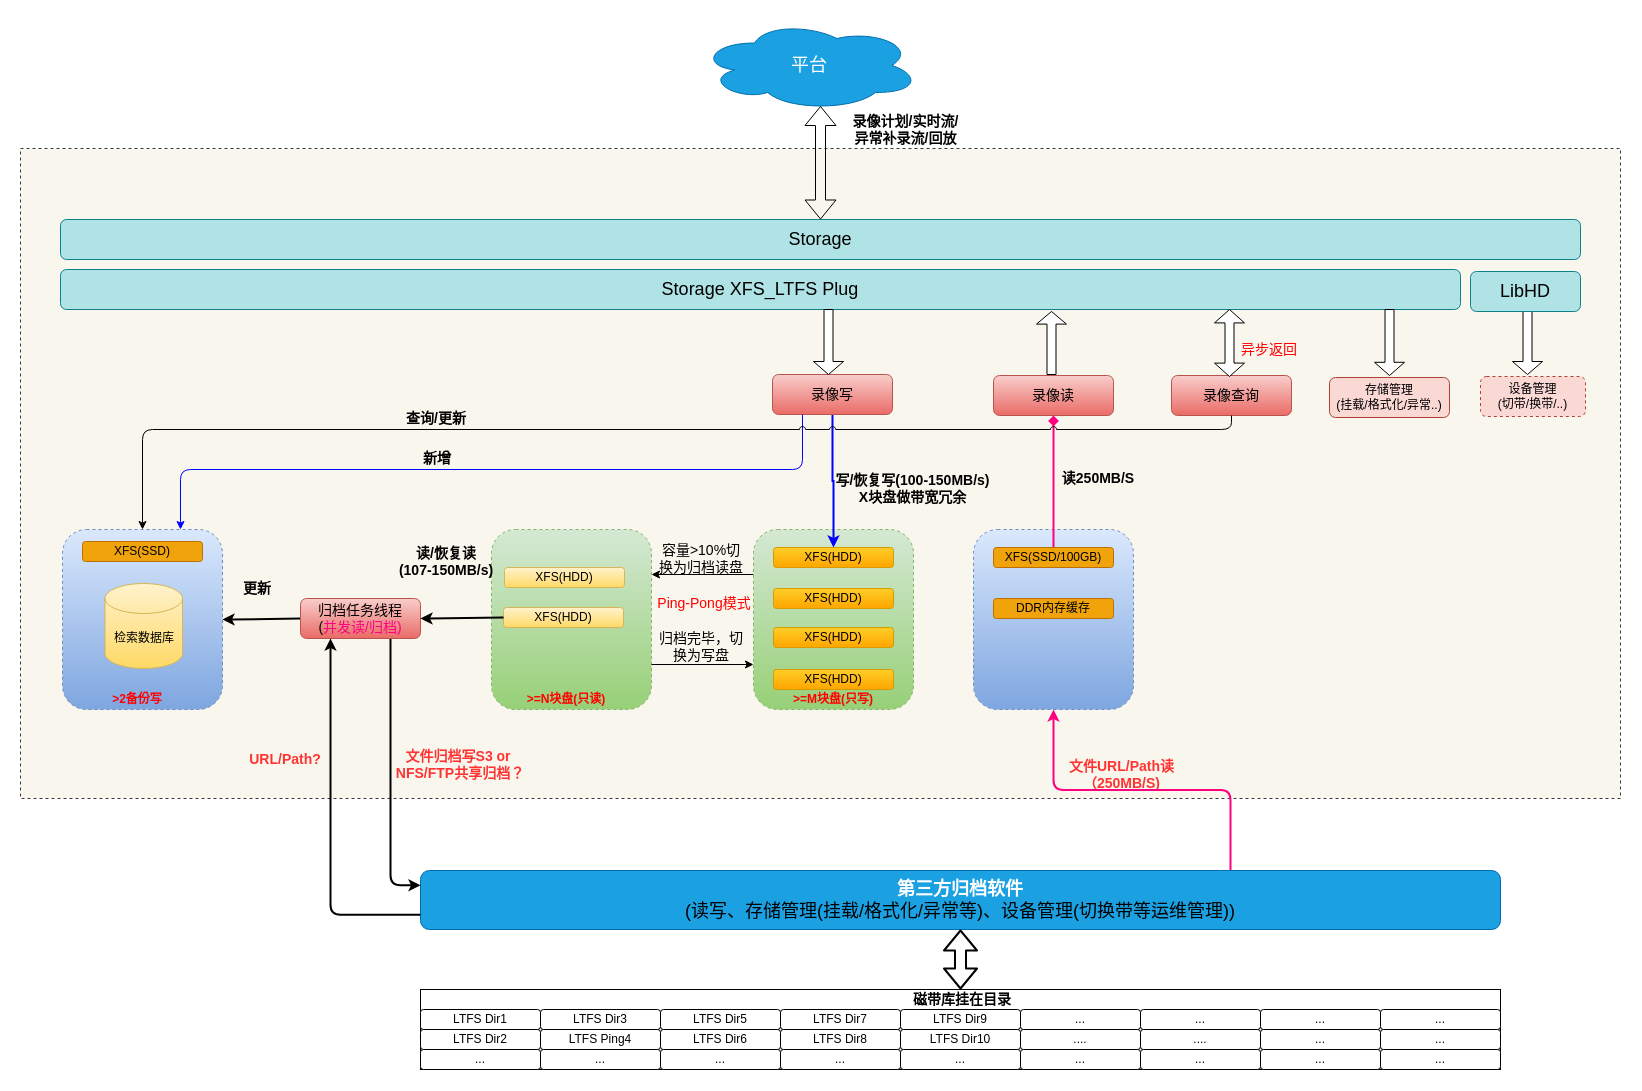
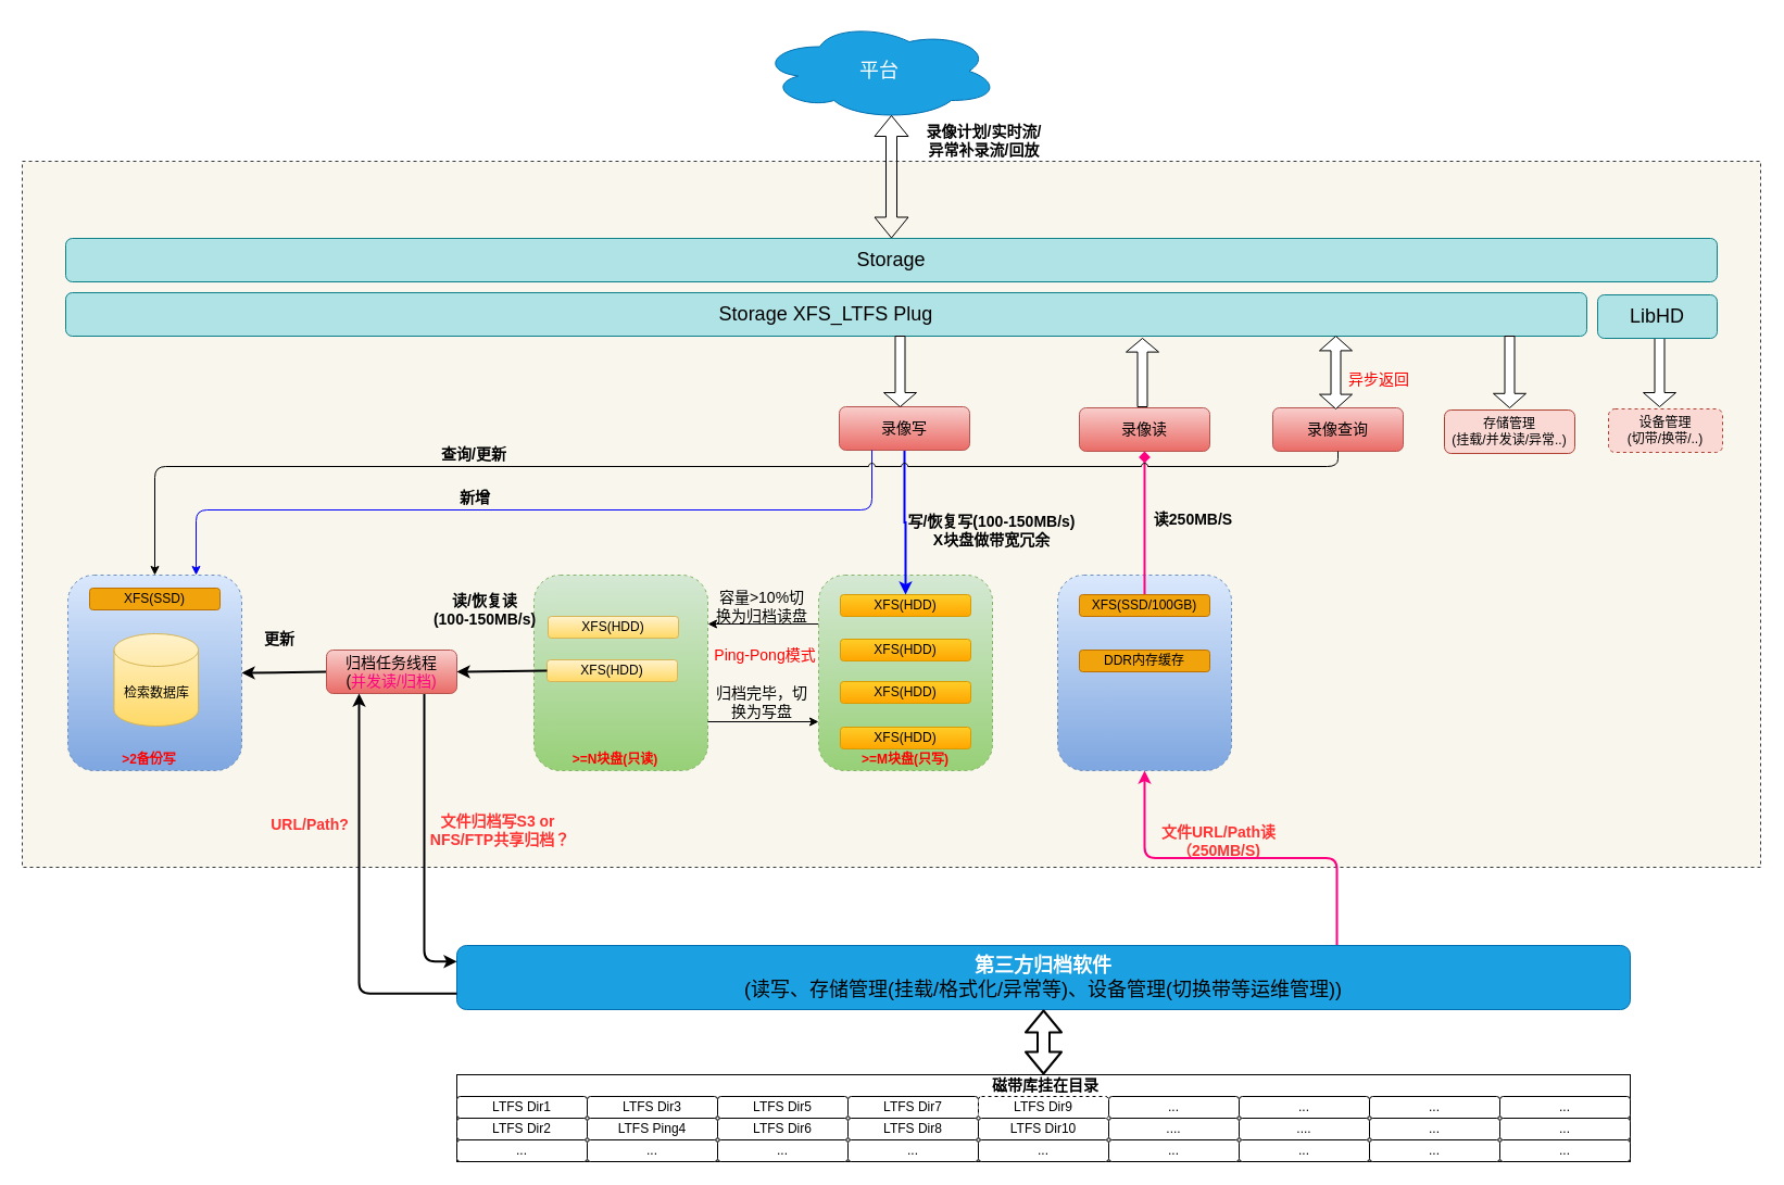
- <mxCell id="57" value="存储管理&lt;br&gt;(挂载/格式化/异常..)" style="rounded=1;whiteSpace=wrap;html=1;fillColor=#fad9d5;strokeColor=#ae4132;" vertex="1" parent="1"><mxGeometry x="1329" y="377" width="120" height="40" as="geometry" /></mxCell>
+ <mxCell id="57" value="存储管理&lt;br&gt;(挂载/并发读/异常..)" style="rounded=1;whiteSpace=wrap;html=1;fillColor=#fad9d5;strokeColor=#ae4132;" vertex="1" parent="1"><mxGeometry x="1329" y="377" width="120" height="40" as="geometry" /></mxCell>
- <mxCell id="38" value="&lt;b&gt;&lt;font style=&quot;font-size: 14px;&quot;&gt;读/恢复读&lt;br&gt;(107-150MB/s)&lt;/font&gt;&lt;br&gt;&lt;/b&gt;" style="text;html=1;strokeColor=none;fillColor=none;align=center;verticalAlign=middle;whiteSpace=wrap;rounded=0;" vertex="1" parent="1"><mxGeometry x="376" y="546" width="140" height="30" as="geometry" /></mxCell>
+ <mxCell id="38" value="&lt;b&gt;&lt;font style=&quot;font-size: 14px;&quot;&gt;读/恢复读&lt;br&gt;(100-150MB/s)&lt;/font&gt;&lt;br&gt;&lt;/b&gt;" style="text;html=1;strokeColor=none;fillColor=none;align=center;verticalAlign=middle;whiteSpace=wrap;rounded=0;" vertex="1" parent="1"><mxGeometry x="376" y="546" width="140" height="30" as="geometry" /></mxCell>
- <mxCell id="32" value="LTFS Dir9" style="rounded=1;whiteSpace=wrap;html=1;" vertex="1" parent="1"><mxGeometry x="900" y="1009" width="120" height="20" as="geometry" /></mxCell>
+ <mxCell id="32" value="LTFS Dir9" style="rounded=1;whiteSpace=wrap;html=1;dashed=1;" vertex="1" parent="1"><mxGeometry x="900" y="1009" width="120" height="20" as="geometry" /></mxCell>
